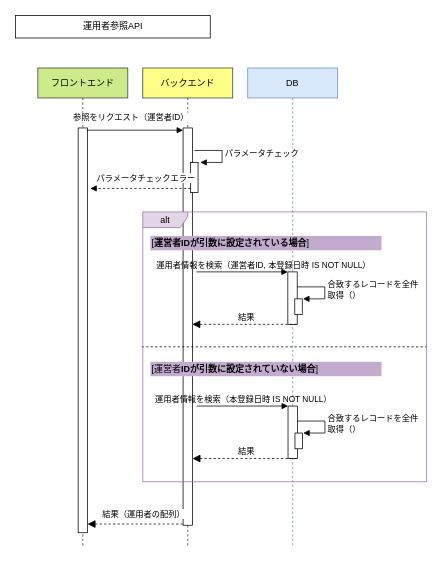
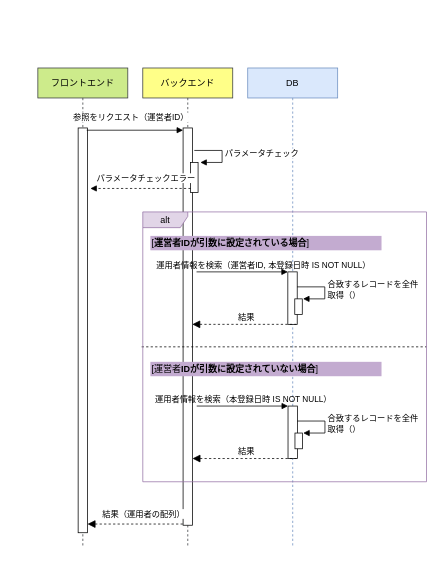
- <mxCell id="2" value="運用者参照API" style="html=1;shadow=0;" parent="1" vertex="1"><mxGeometry x="20" y="20" width="260" height="30" as="geometry" /></mxCell>
